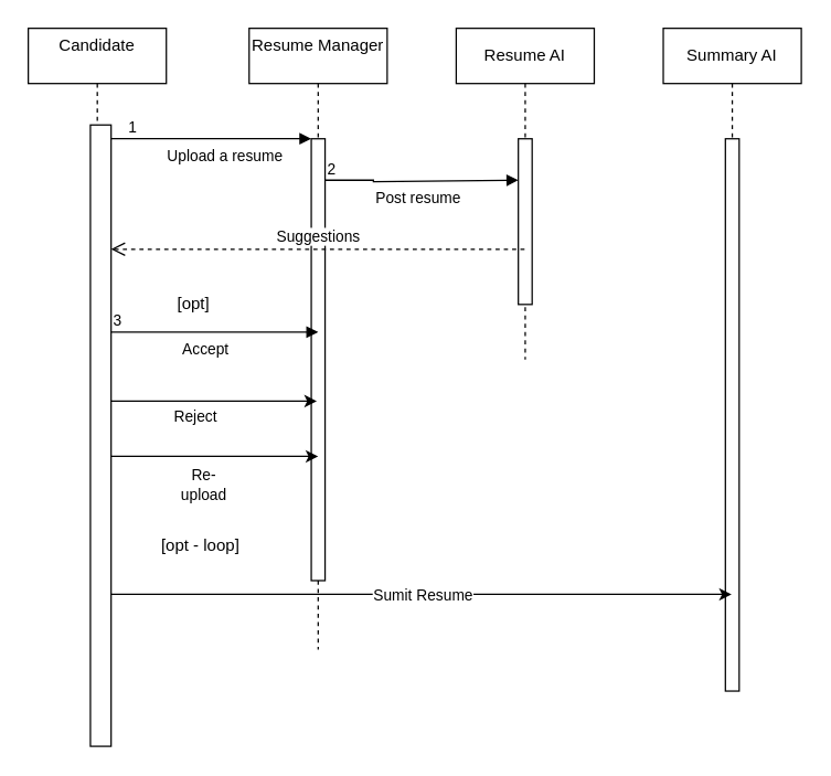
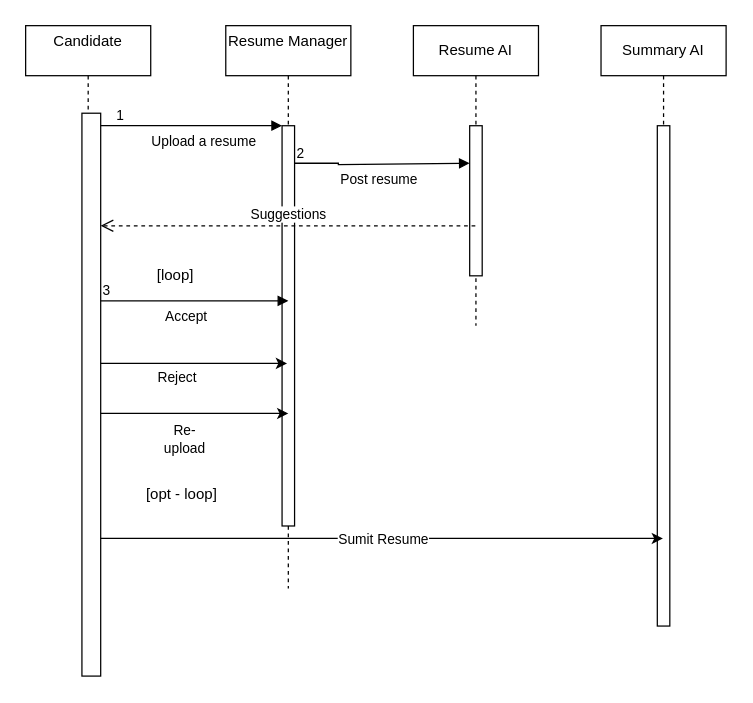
- <mxCell id="15" value="[opt]" style="text;html=1;align=center;verticalAlign=middle;whiteSpace=wrap;rounded=0;" vertex="1" parent="1"><mxGeometry x="110" y="205" width="60" height="30" as="geometry" /></mxCell>
+ <mxCell id="15" value="[loop]" style="text;html=1;align=center;verticalAlign=middle;whiteSpace=wrap;rounded=0;" vertex="1" parent="1"><mxGeometry x="110" y="205" width="60" height="30" as="geometry" /></mxCell>
